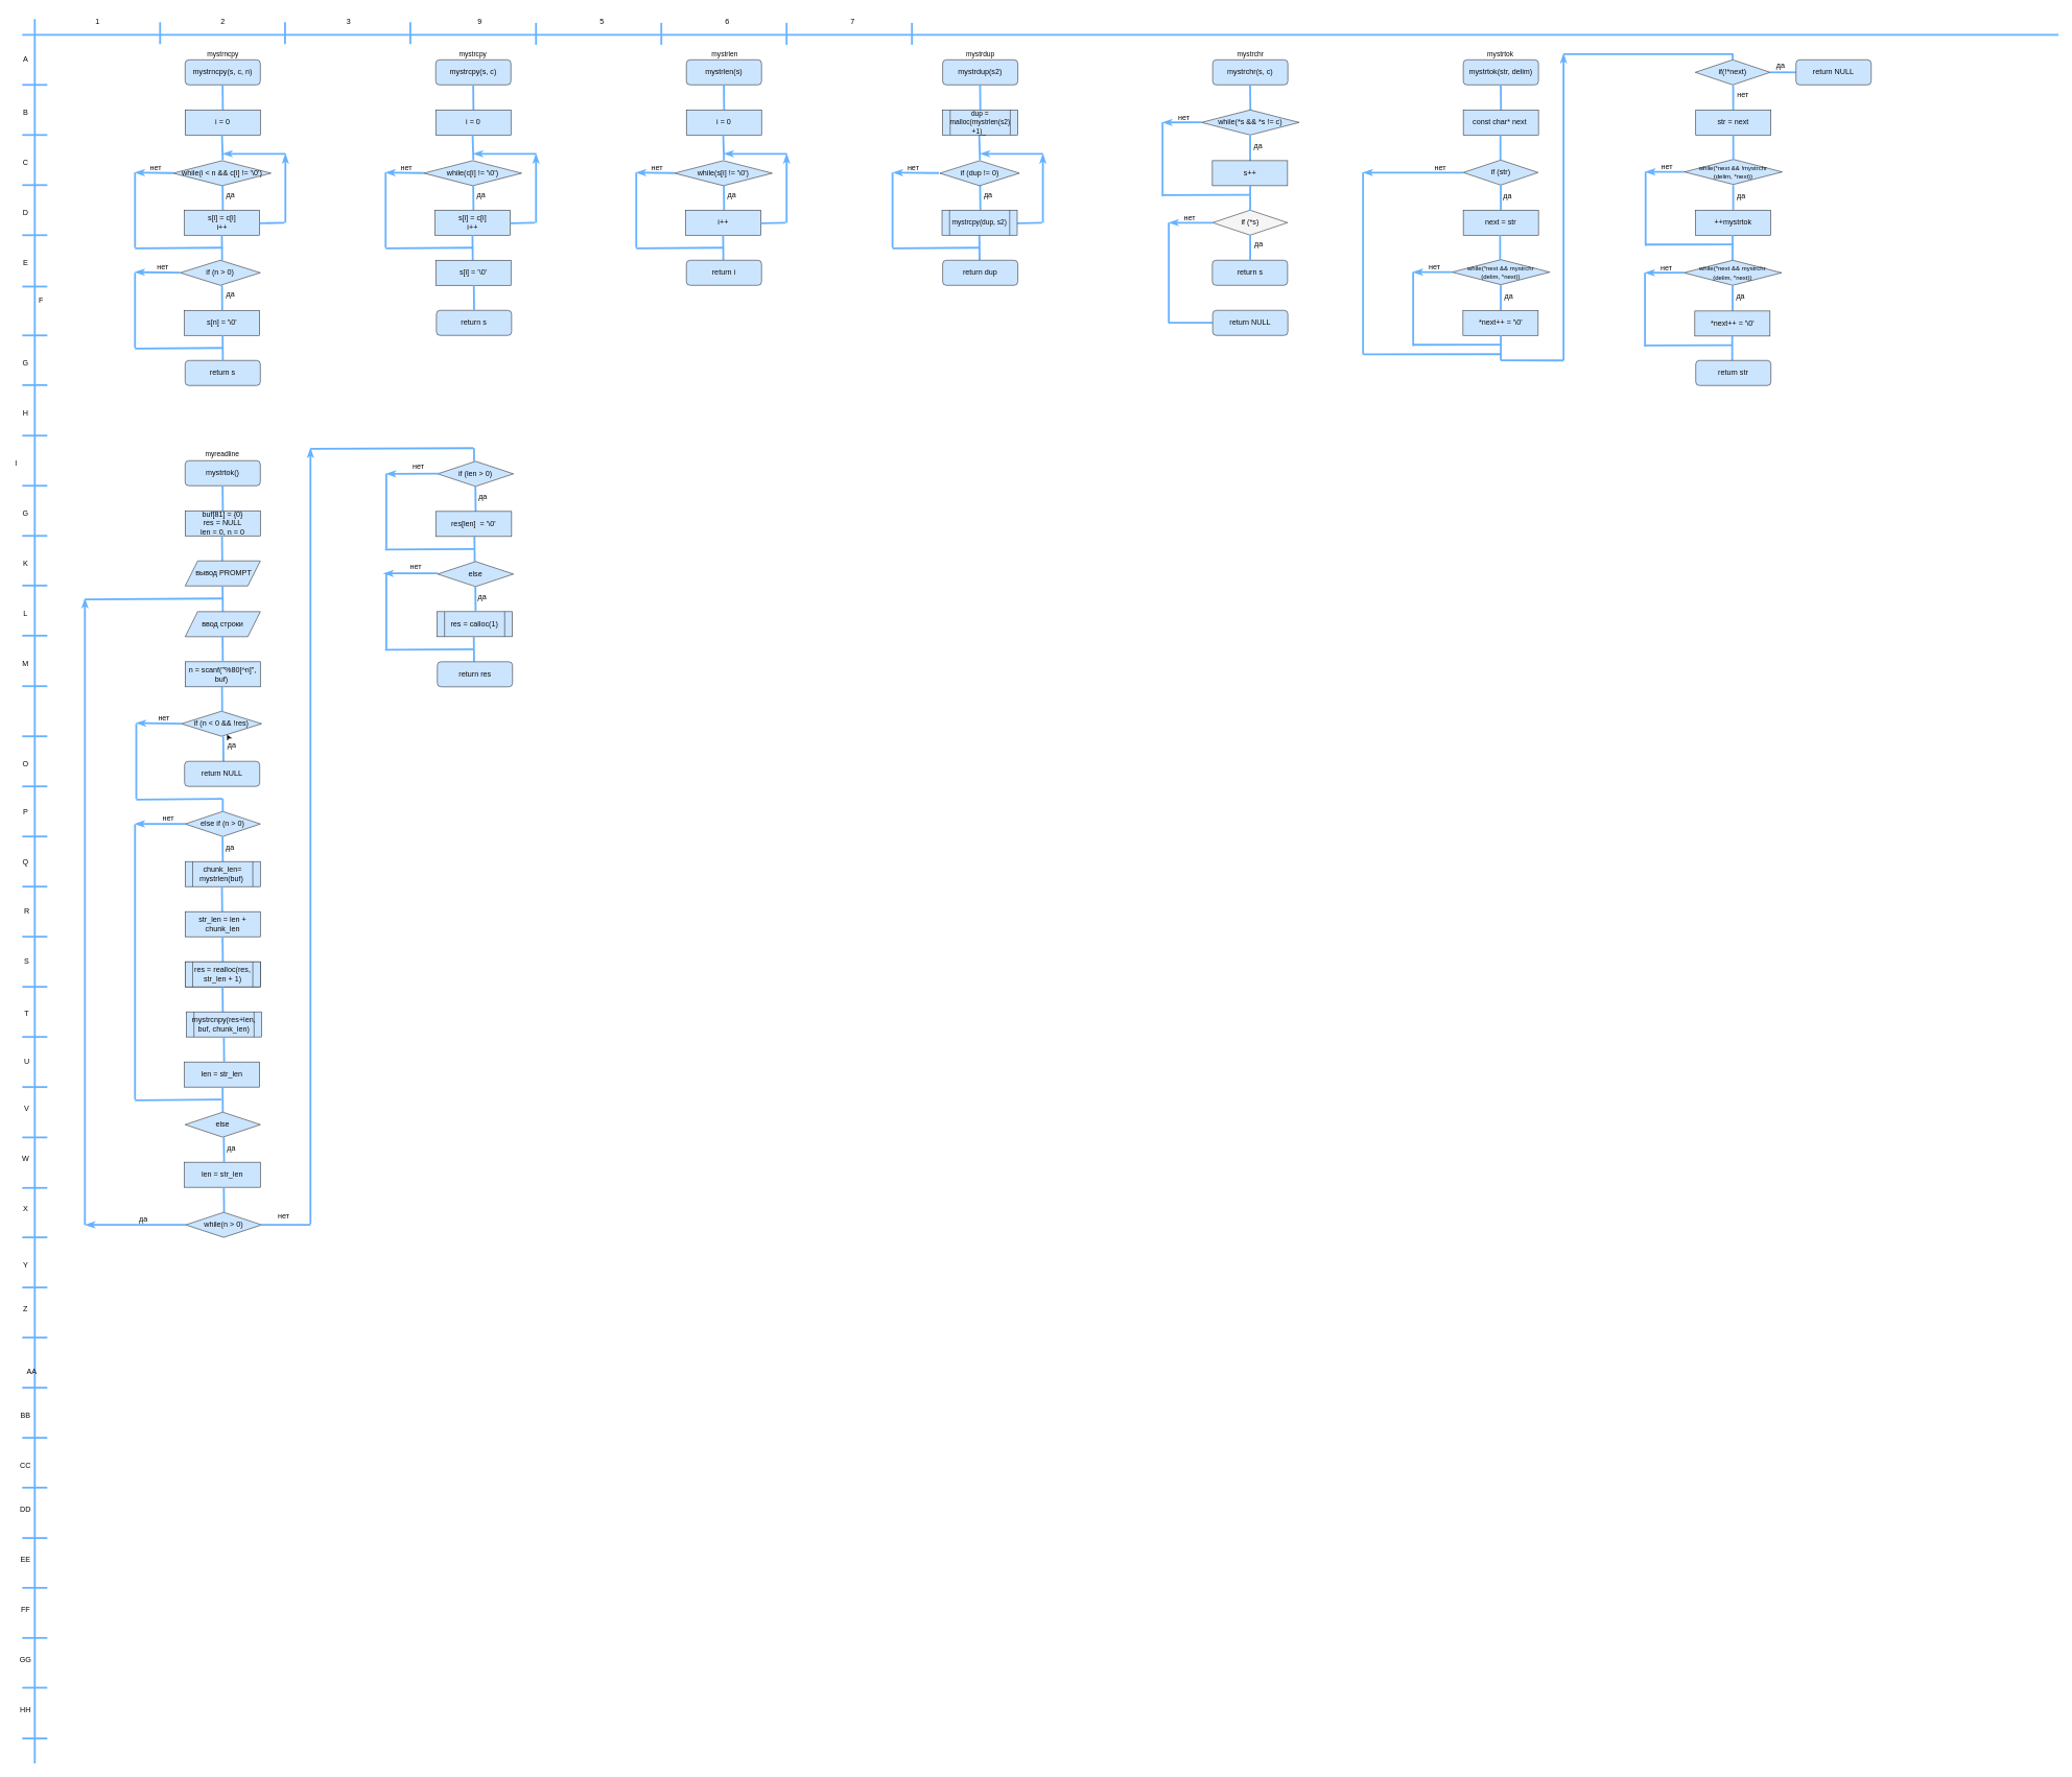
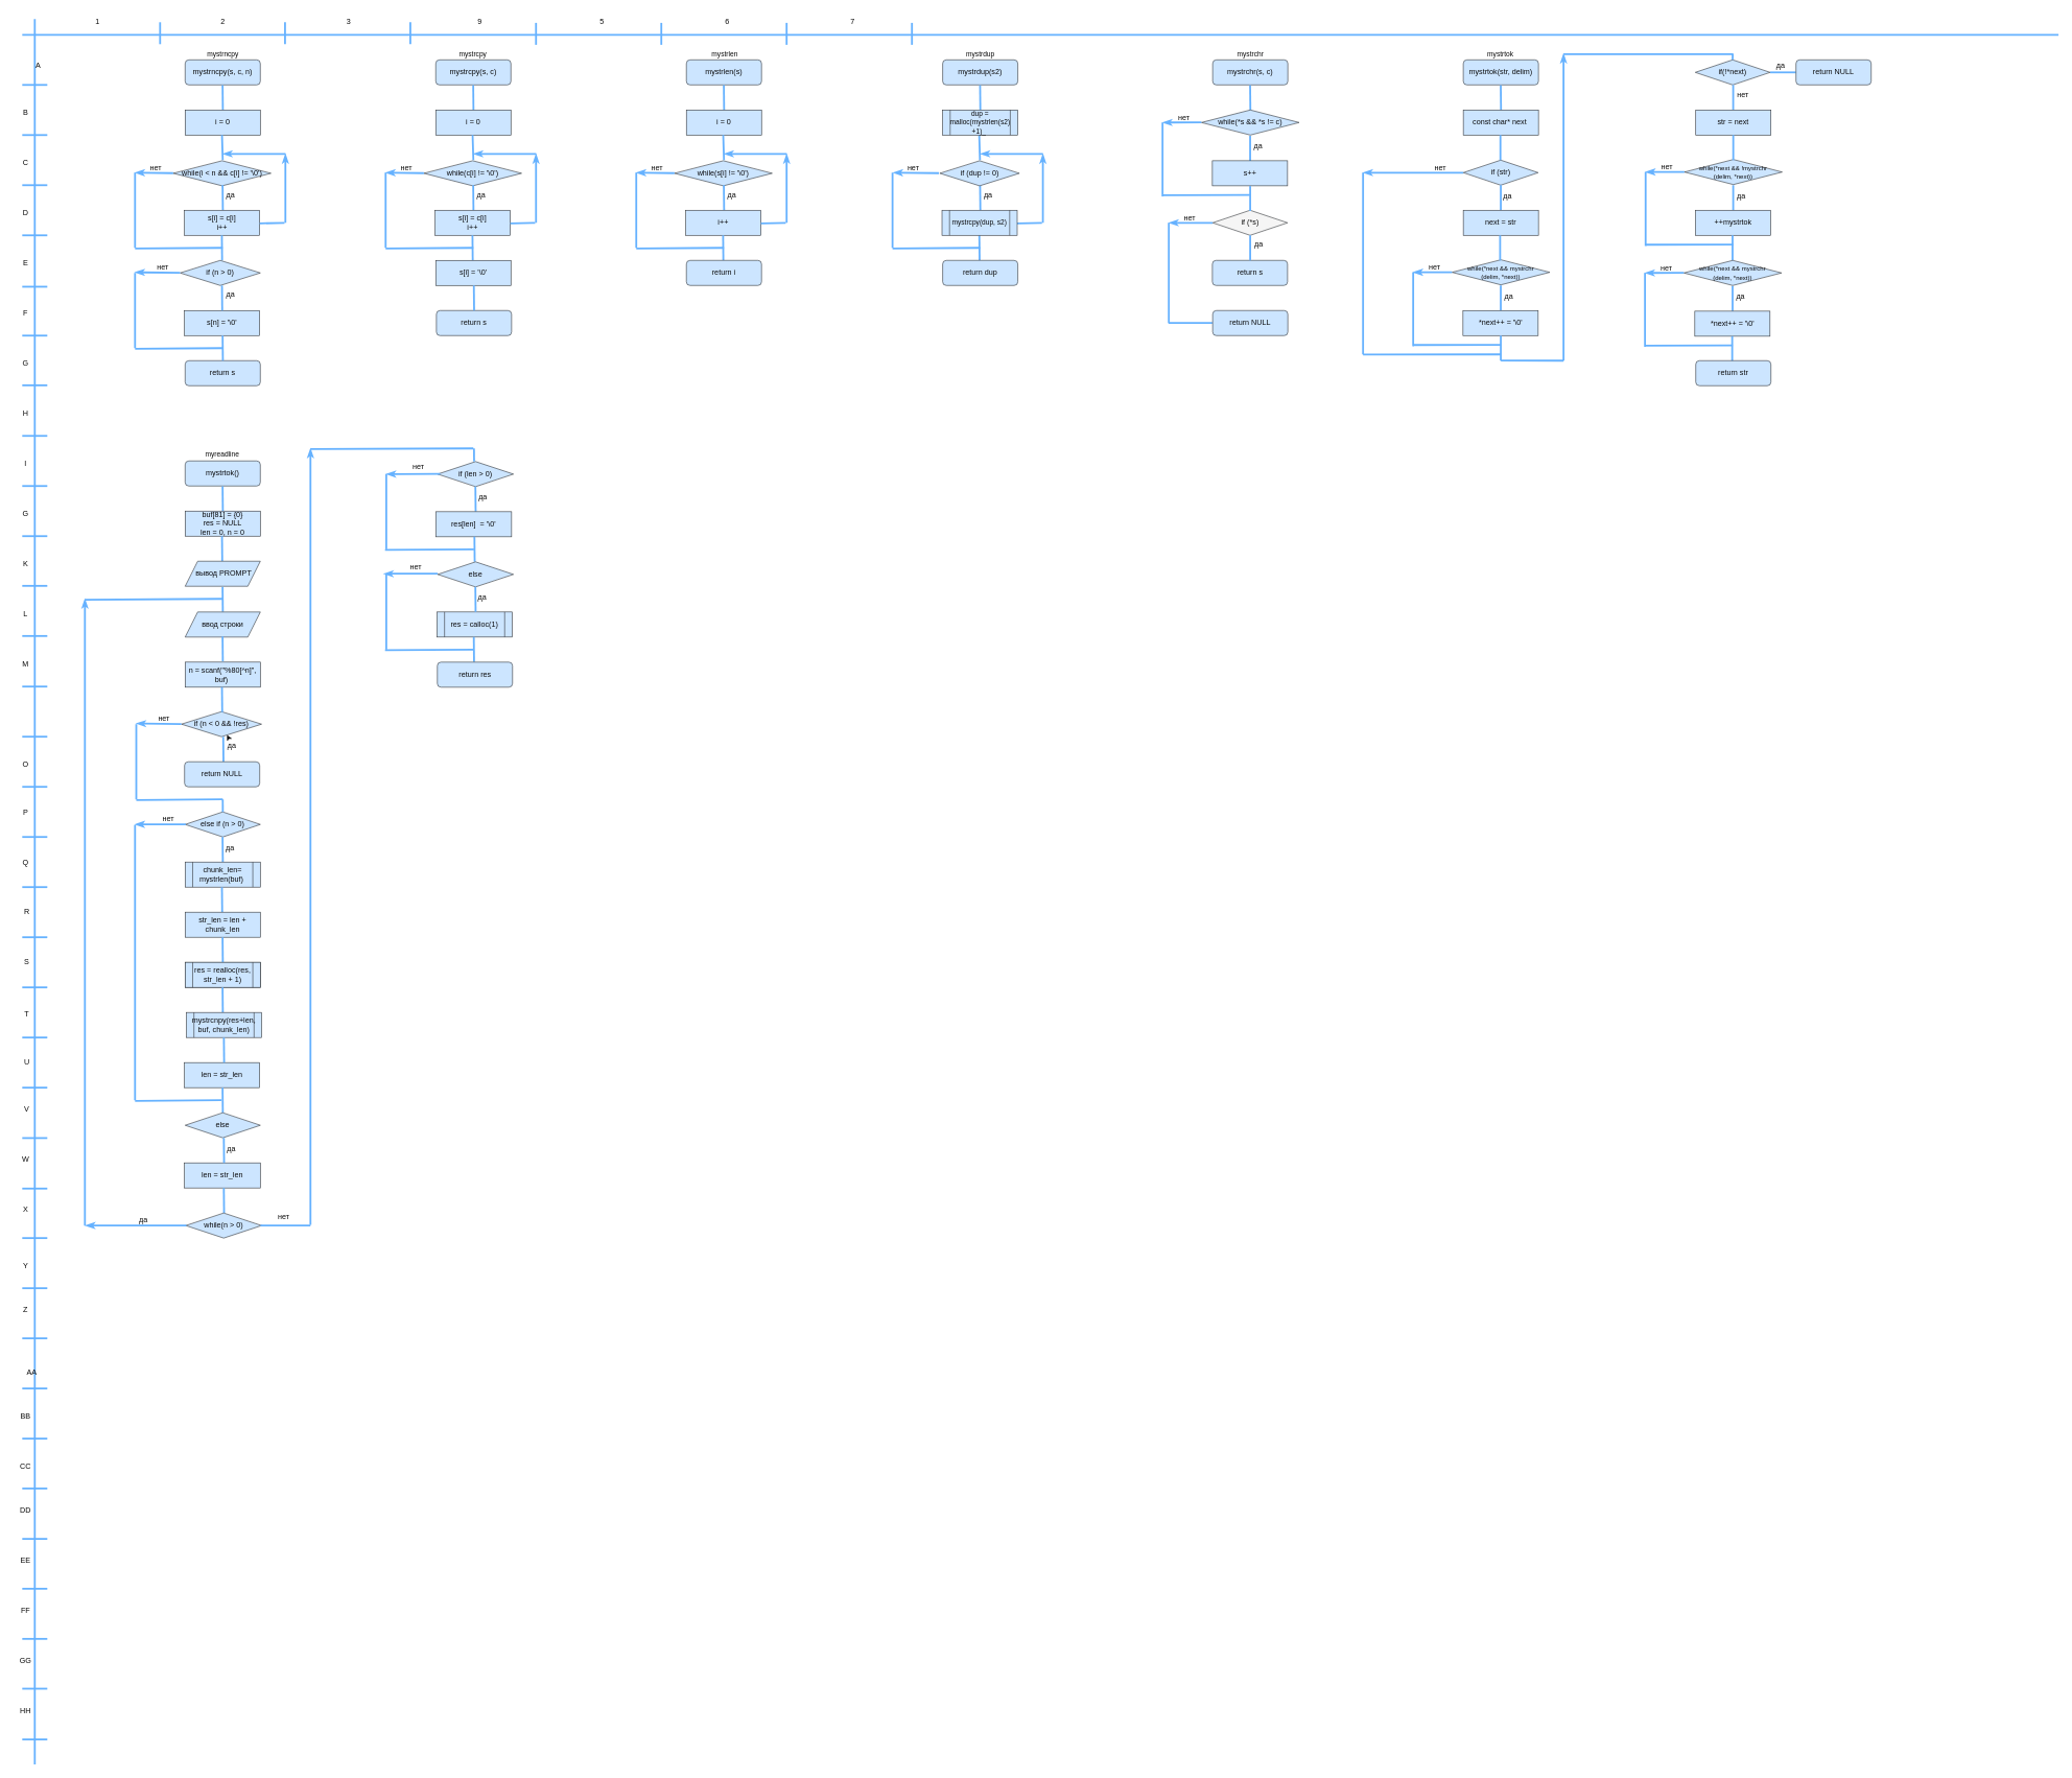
- <mxCell id="24" value="A" style="text;html=1;align=center;verticalAlign=middle;resizable=0;points=[];autosize=1;strokeColor=none;fillColor=none;fontSize=12;fontFamily=Helvetica;fontColor=#0A0A0A;" parent="1" vertex="1"><mxGeometry x="25" y="80" width="30" height="30" as="geometry" /></mxCell>
+ <mxCell id="24" value="A" style="text;html=1;align=center;verticalAlign=middle;resizable=0;points=[];autosize=1;strokeColor=none;fillColor=none;fontSize=12;fontFamily=Helvetica;fontColor=#0A0A0A;" parent="1" vertex="1"><mxGeometry x="45" y="90" width="30" height="30" as="geometry" /></mxCell>
- <mxCell id="29" value="F" style="text;html=1;align=center;verticalAlign=middle;resizable=0;points=[];autosize=1;strokeColor=none;fillColor=none;fontSize=12;fontFamily=Helvetica;fontColor=#0A0A0A;" parent="1" vertex="1"><mxGeometry x="50" y="465" width="30" height="30" as="geometry" /></mxCell>
+ <mxCell id="29" value="F" style="text;html=1;align=center;verticalAlign=middle;resizable=0;points=[];autosize=1;strokeColor=none;fillColor=none;fontSize=12;fontFamily=Helvetica;fontColor=#0A0A0A;" parent="1" vertex="1"><mxGeometry x="25" y="485" width="30" height="30" as="geometry" /></mxCell>
- <mxCell id="32" value="I" style="text;html=1;align=center;verticalAlign=middle;resizable=0;points=[];autosize=1;strokeColor=none;fillColor=none;fontSize=12;fontFamily=Helvetica;fontColor=#0A0A0A;" parent="1" vertex="1"><mxGeometry x="10" y="725" width="30" height="30" as="geometry" /></mxCell>
+ <mxCell id="32" value="I" style="text;html=1;align=center;verticalAlign=middle;resizable=0;points=[];autosize=1;strokeColor=none;fillColor=none;fontSize=12;fontFamily=Helvetica;fontColor=#0A0A0A;" parent="1" vertex="1"><mxGeometry x="25" y="725" width="30" height="30" as="geometry" /></mxCell>
